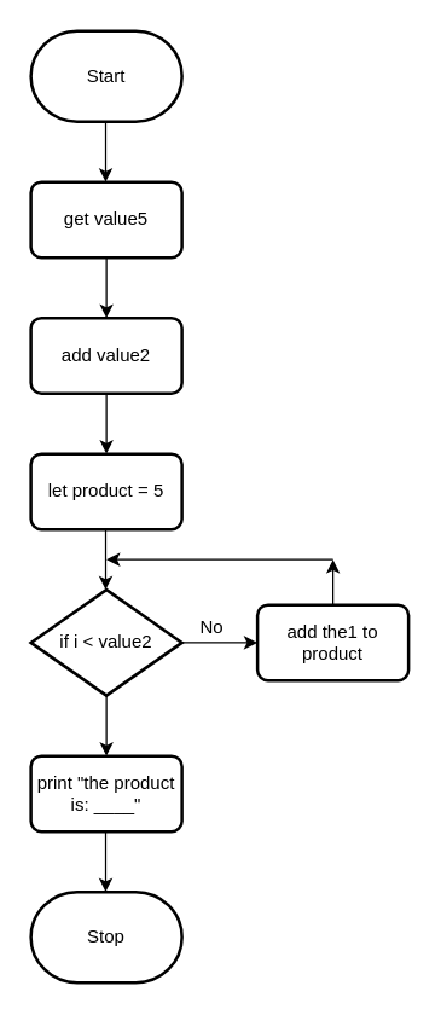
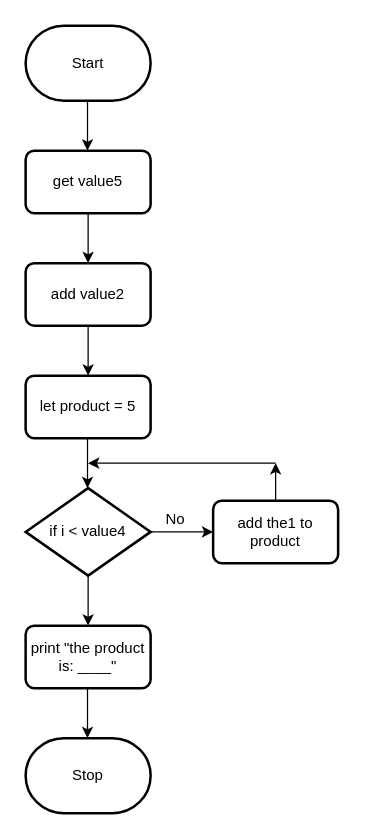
- <mxCell id="12" value="if i &amp;lt; value2" style="strokeWidth=2;html=1;shape=mxgraph.flowchart.decision;whiteSpace=wrap;" vertex="1" parent="1"><mxGeometry x="20" y="390" width="100" height="70" as="geometry" /></mxCell>
+ <mxCell id="12" value="if i &amp;lt; value4" style="strokeWidth=2;html=1;shape=mxgraph.flowchart.decision;whiteSpace=wrap;" vertex="1" parent="1"><mxGeometry x="20" y="390" width="100" height="70" as="geometry" /></mxCell>
